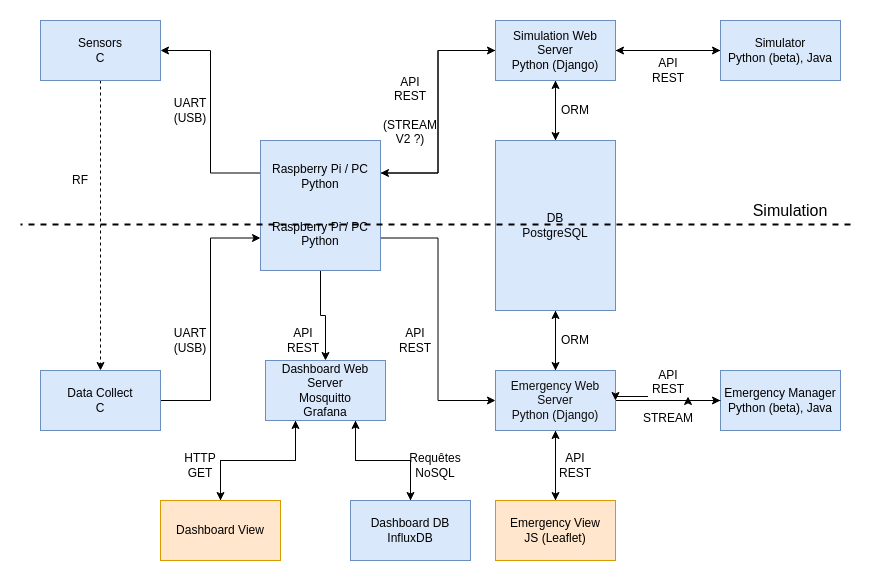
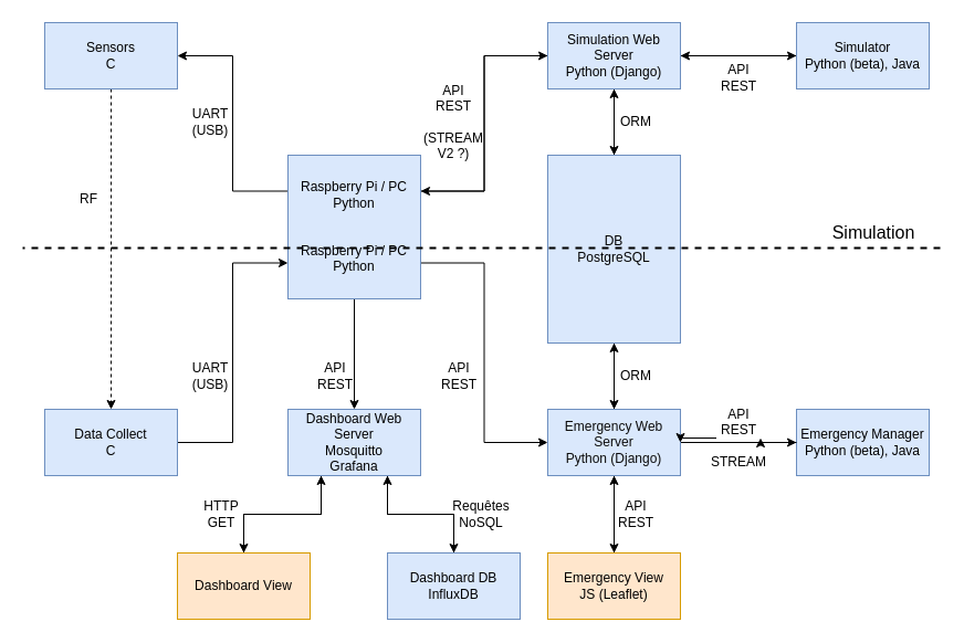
- <mxCell id="30" value="&lt;div&gt;Dashboard Web Server&lt;/div&gt;&lt;div&gt;Mosquitto&lt;/div&gt;&lt;div&gt;Grafana&lt;/div&gt;" style="rounded=0;whiteSpace=wrap;html=1;fillColor=#dae8fc;strokeColor=#6c8ebf;labelBorderColor=none;fontColor=#000000;" parent="1" vertex="1"><mxGeometry x="265" y="360" width="120" height="60" as="geometry" /></mxCell>
+ <mxCell id="30" value="&lt;div&gt;Dashboard Web Server&lt;/div&gt;&lt;div&gt;Mosquitto&lt;/div&gt;&lt;div&gt;Grafana&lt;/div&gt;" style="rounded=0;whiteSpace=wrap;html=1;fillColor=#dae8fc;strokeColor=#6c8ebf;labelBorderColor=none;fontColor=#000000;" parent="1" vertex="1"><mxGeometry x="260" y="370" width="120" height="60" as="geometry" /></mxCell>
